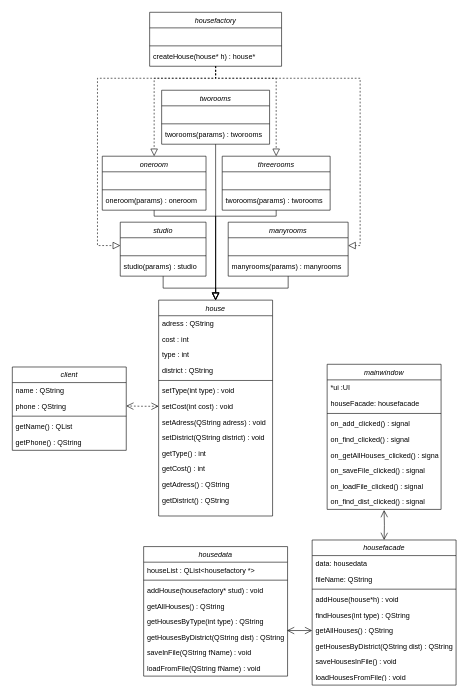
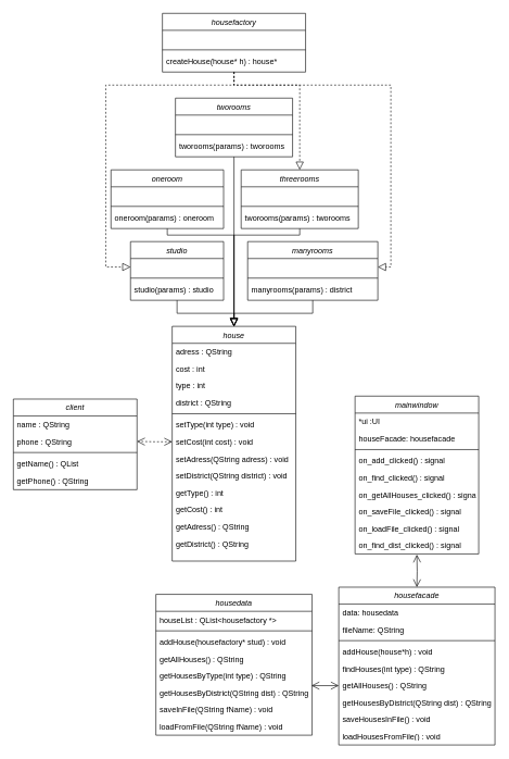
- <mxCell id="34" style="edgeStyle=orthogonalEdgeStyle;rounded=0;orthogonalLoop=1;jettySize=auto;html=1;exitX=0.5;exitY=1;exitDx=0;exitDy=0;entryX=0.5;entryY=0;entryDx=0;entryDy=0;dashed=1;endArrow=block;endFill=0;endSize=10;" parent="1" source="37" target="52" edge="1"><mxGeometry relative="1" as="geometry"><Array as="points"><mxPoint x="359" y="130" /><mxPoint x="257" y="130" /></Array></mxGeometry></mxCell>
- <mxCell id="65" value="manyrooms(params) : manyrooms" style="text;align=left;verticalAlign=top;spacingLeft=4;spacingRight=4;overflow=hidden;rotatable=0;points=[[0,0.5],[1,0.5]];portConstraint=eastwest;" parent="62" vertex="1"><mxGeometry y="60" width="200" height="26" as="geometry" /></mxCell>
+ <mxCell id="65" value="manyrooms(params) : district" style="text;align=left;verticalAlign=top;spacingLeft=4;spacingRight=4;overflow=hidden;rotatable=0;points=[[0,0.5],[1,0.5]];portConstraint=eastwest;" parent="62" vertex="1"><mxGeometry y="60" width="200" height="26" as="geometry" /></mxCell>
